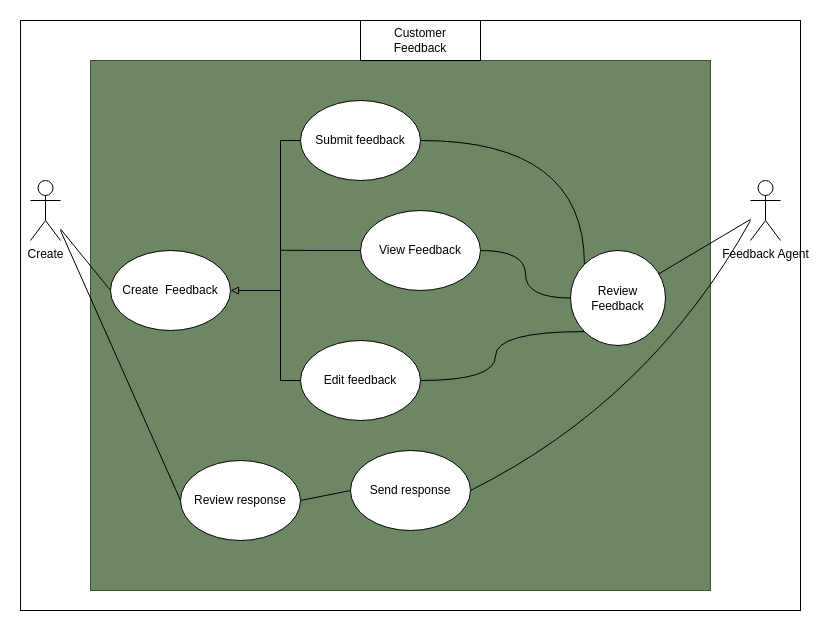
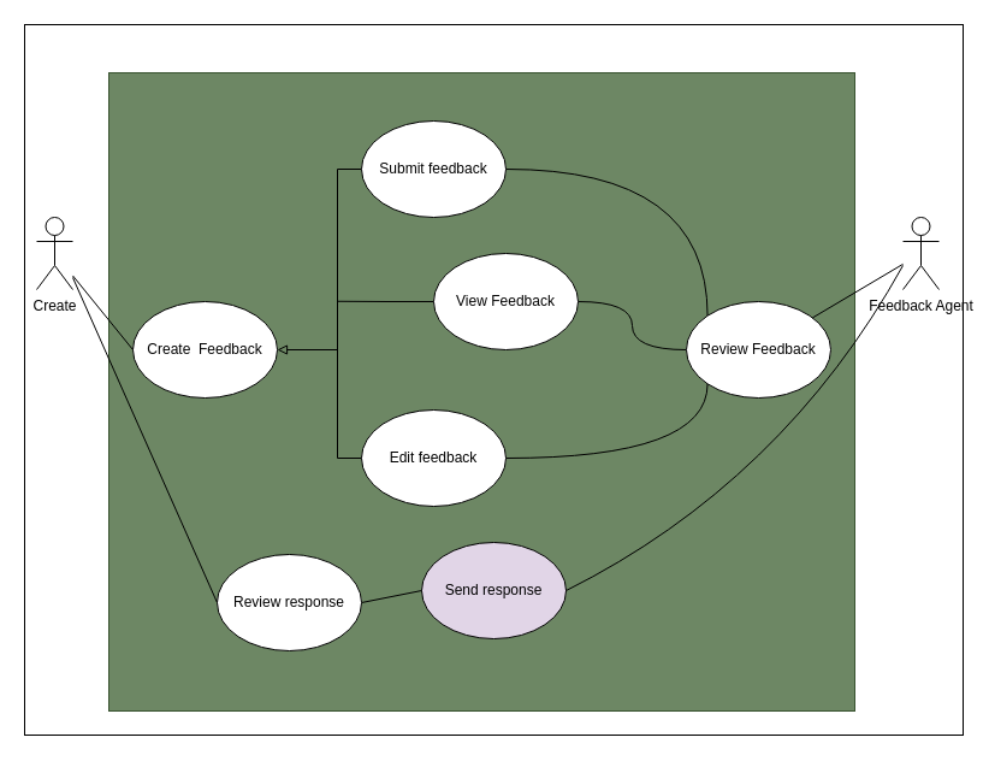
- <mxCell id="4" value="Customer&lt;div&gt;Feedback&lt;/div&gt;" style="rounded=0;whiteSpace=wrap;html=1;" parent="1" vertex="1"><mxGeometry x="360" width="120" height="40" as="geometry" y="20" /></mxCell>
- <mxCell id="17" value="Review Feedback" style="ellipse;whiteSpace=wrap;html=1;" vertex="1" parent="1"><mxGeometry x="570" y="250" width="95" height="95" as="geometry" /></mxCell>
+ <mxCell id="17" value="Review Feedback" style="ellipse;whiteSpace=wrap;html=1;" vertex="1" parent="1"><mxGeometry x="570" y="250" width="120" height="80" as="geometry" /></mxCell>
- <mxCell id="20" value="Send response" style="ellipse;whiteSpace=wrap;html=1;" vertex="1" parent="1"><mxGeometry x="350" y="450" width="120" height="80" as="geometry" /></mxCell>
+ <mxCell id="20" value="Send response" style="ellipse;whiteSpace=wrap;html=1;fillColor=#e1d5e7;" vertex="1" parent="1"><mxGeometry x="350" y="450" width="120" height="80" as="geometry" /></mxCell>
